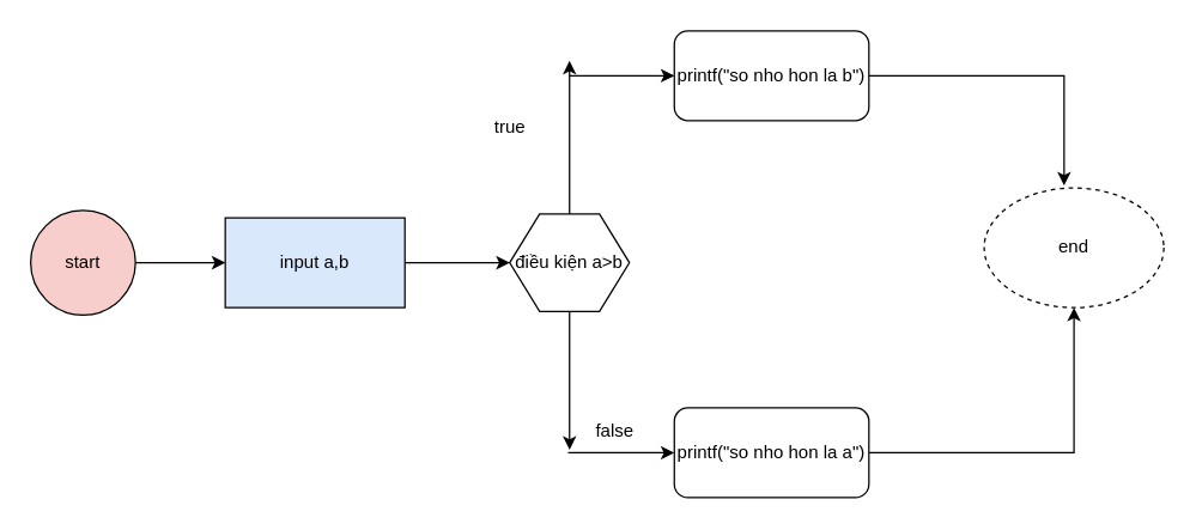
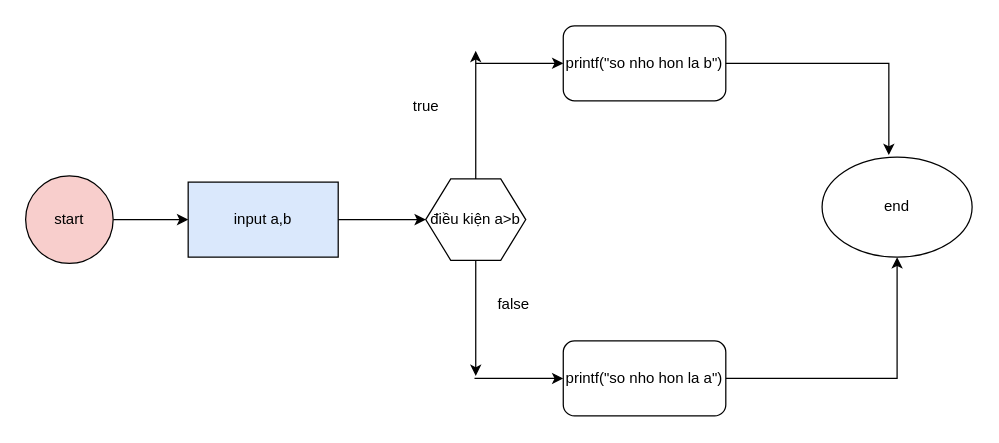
- <mxCell id="15" value="end" style="ellipse;whiteSpace=wrap;html=1;dashed=1;" parent="1" vertex="1"><mxGeometry x="657" y="125" width="120" height="80" as="geometry" /></mxCell>
+ <mxCell id="15" value="end" style="ellipse;whiteSpace=wrap;html=1;" parent="1" vertex="1"><mxGeometry x="657" y="125" width="120" height="80" as="geometry" /></mxCell>
- <mxCell id="9" value="false" style="text;html=1;align=center;verticalAlign=middle;resizable=0;points=[];autosize=1;strokeColor=none;fillColor=none;" parent="1" vertex="1"><mxGeometry x="385" y="273" width="50" height="30" as="geometry" /></mxCell>
+ <mxCell id="9" value="false" style="text;html=1;align=center;verticalAlign=middle;resizable=0;points=[];autosize=1;strokeColor=none;fillColor=none;" parent="1" vertex="1"><mxGeometry x="385" y="228" width="50" height="30" as="geometry" /></mxCell>
